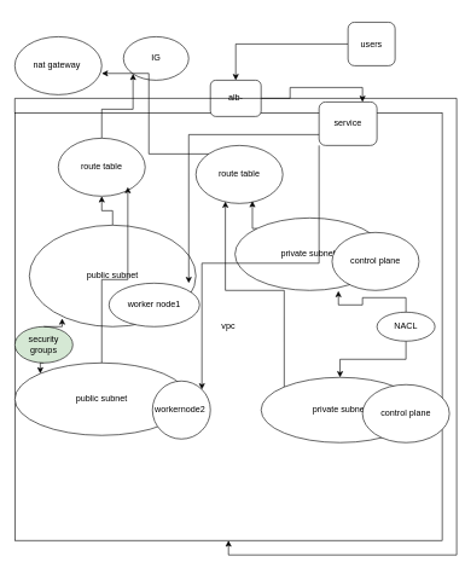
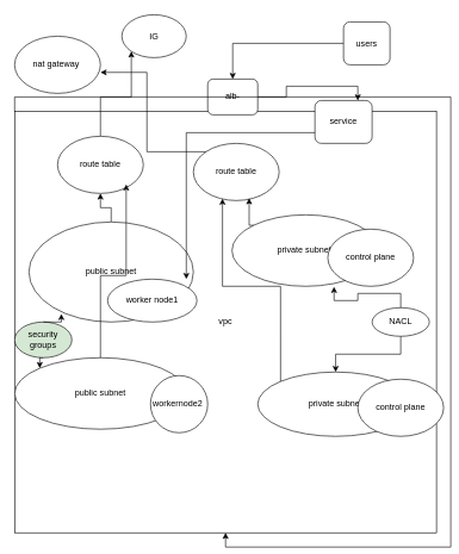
- <mxCell id="15" value="IG" style="ellipse;whiteSpace=wrap;html=1;" vertex="1" parent="1"><mxGeometry x="170" y="50" width="90" height="60" as="geometry" /></mxCell>
+ <mxCell id="15" value="IG" style="ellipse;whiteSpace=wrap;html=1;" vertex="1" parent="1"><mxGeometry x="170" y="20" width="90" height="60" as="geometry" /></mxCell>
- <mxCell id="12" style="edgeStyle=orthogonalEdgeStyle;rounded=0;orthogonalLoop=1;jettySize=auto;html=1;exitX=0;exitY=1;exitDx=0;exitDy=0;entryX=1;entryY=0;entryDx=0;entryDy=0;" edge="1" parent="1" source="13" target="26"><mxGeometry relative="1" as="geometry" /></mxCell>
